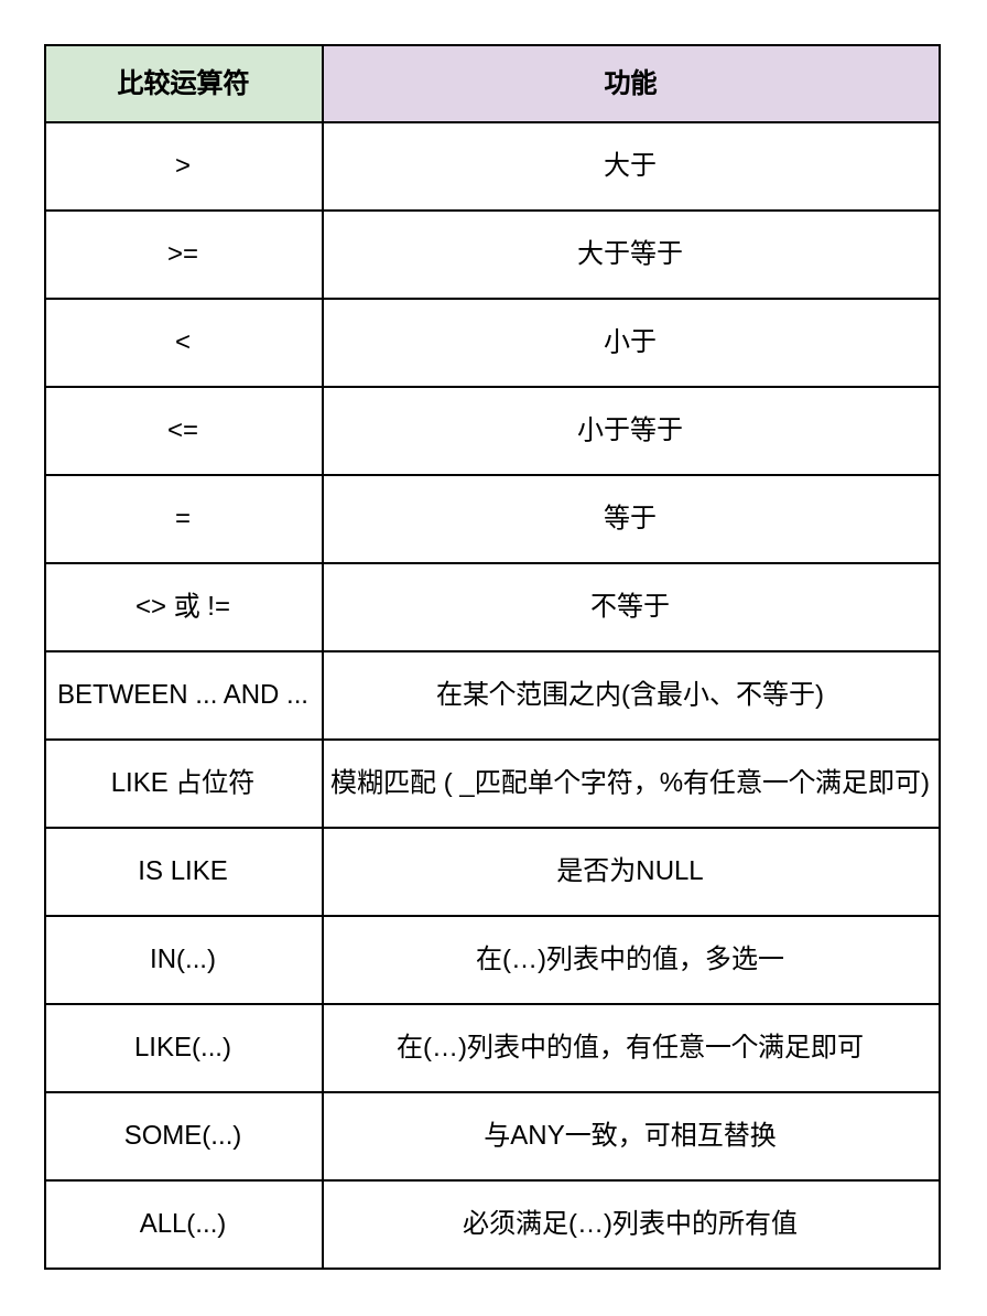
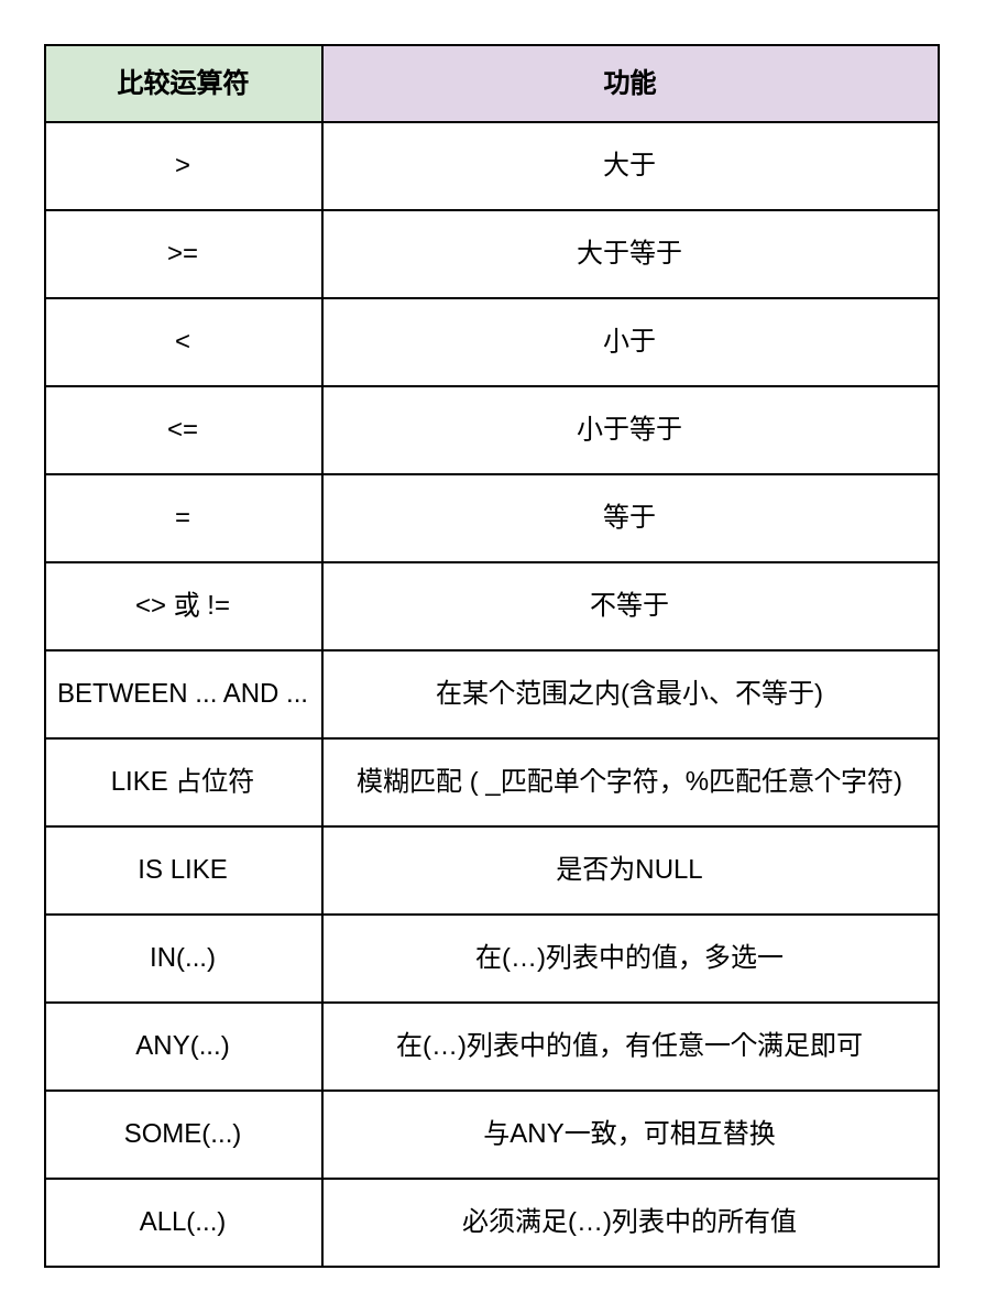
- <mxCell id="29" value="模糊匹配 ( _匹配单个字符，%有任意一个满足即可)" style="connectable=0;recursiveResize=0;strokeColor=inherit;fillColor=none;align=center;whiteSpace=wrap;html=1;" vertex="1" parent="27"><mxGeometry x="126" width="280" height="40" as="geometry"><mxRectangle width="280" height="40" as="alternateBounds" /></mxGeometry></mxCell>
+ <mxCell id="29" value="模糊匹配 ( _匹配单个字符，%匹配任意个字符)" style="connectable=0;recursiveResize=0;strokeColor=inherit;fillColor=none;align=center;whiteSpace=wrap;html=1;" vertex="1" parent="27"><mxGeometry x="126" width="280" height="40" as="geometry"><mxRectangle width="280" height="40" as="alternateBounds" /></mxGeometry></mxCell>
- <mxCell id="37" value="LIKE(...)" style="connectable=0;recursiveResize=0;strokeColor=inherit;fillColor=none;align=center;whiteSpace=wrap;html=1;" vertex="1" parent="36"><mxGeometry width="126" height="40" as="geometry"><mxRectangle width="126" height="40" as="alternateBounds" /></mxGeometry></mxCell>
+ <mxCell id="37" value="ANY(...)" style="connectable=0;recursiveResize=0;strokeColor=inherit;fillColor=none;align=center;whiteSpace=wrap;html=1;" vertex="1" parent="36"><mxGeometry width="126" height="40" as="geometry"><mxRectangle width="126" height="40" as="alternateBounds" /></mxGeometry></mxCell>
